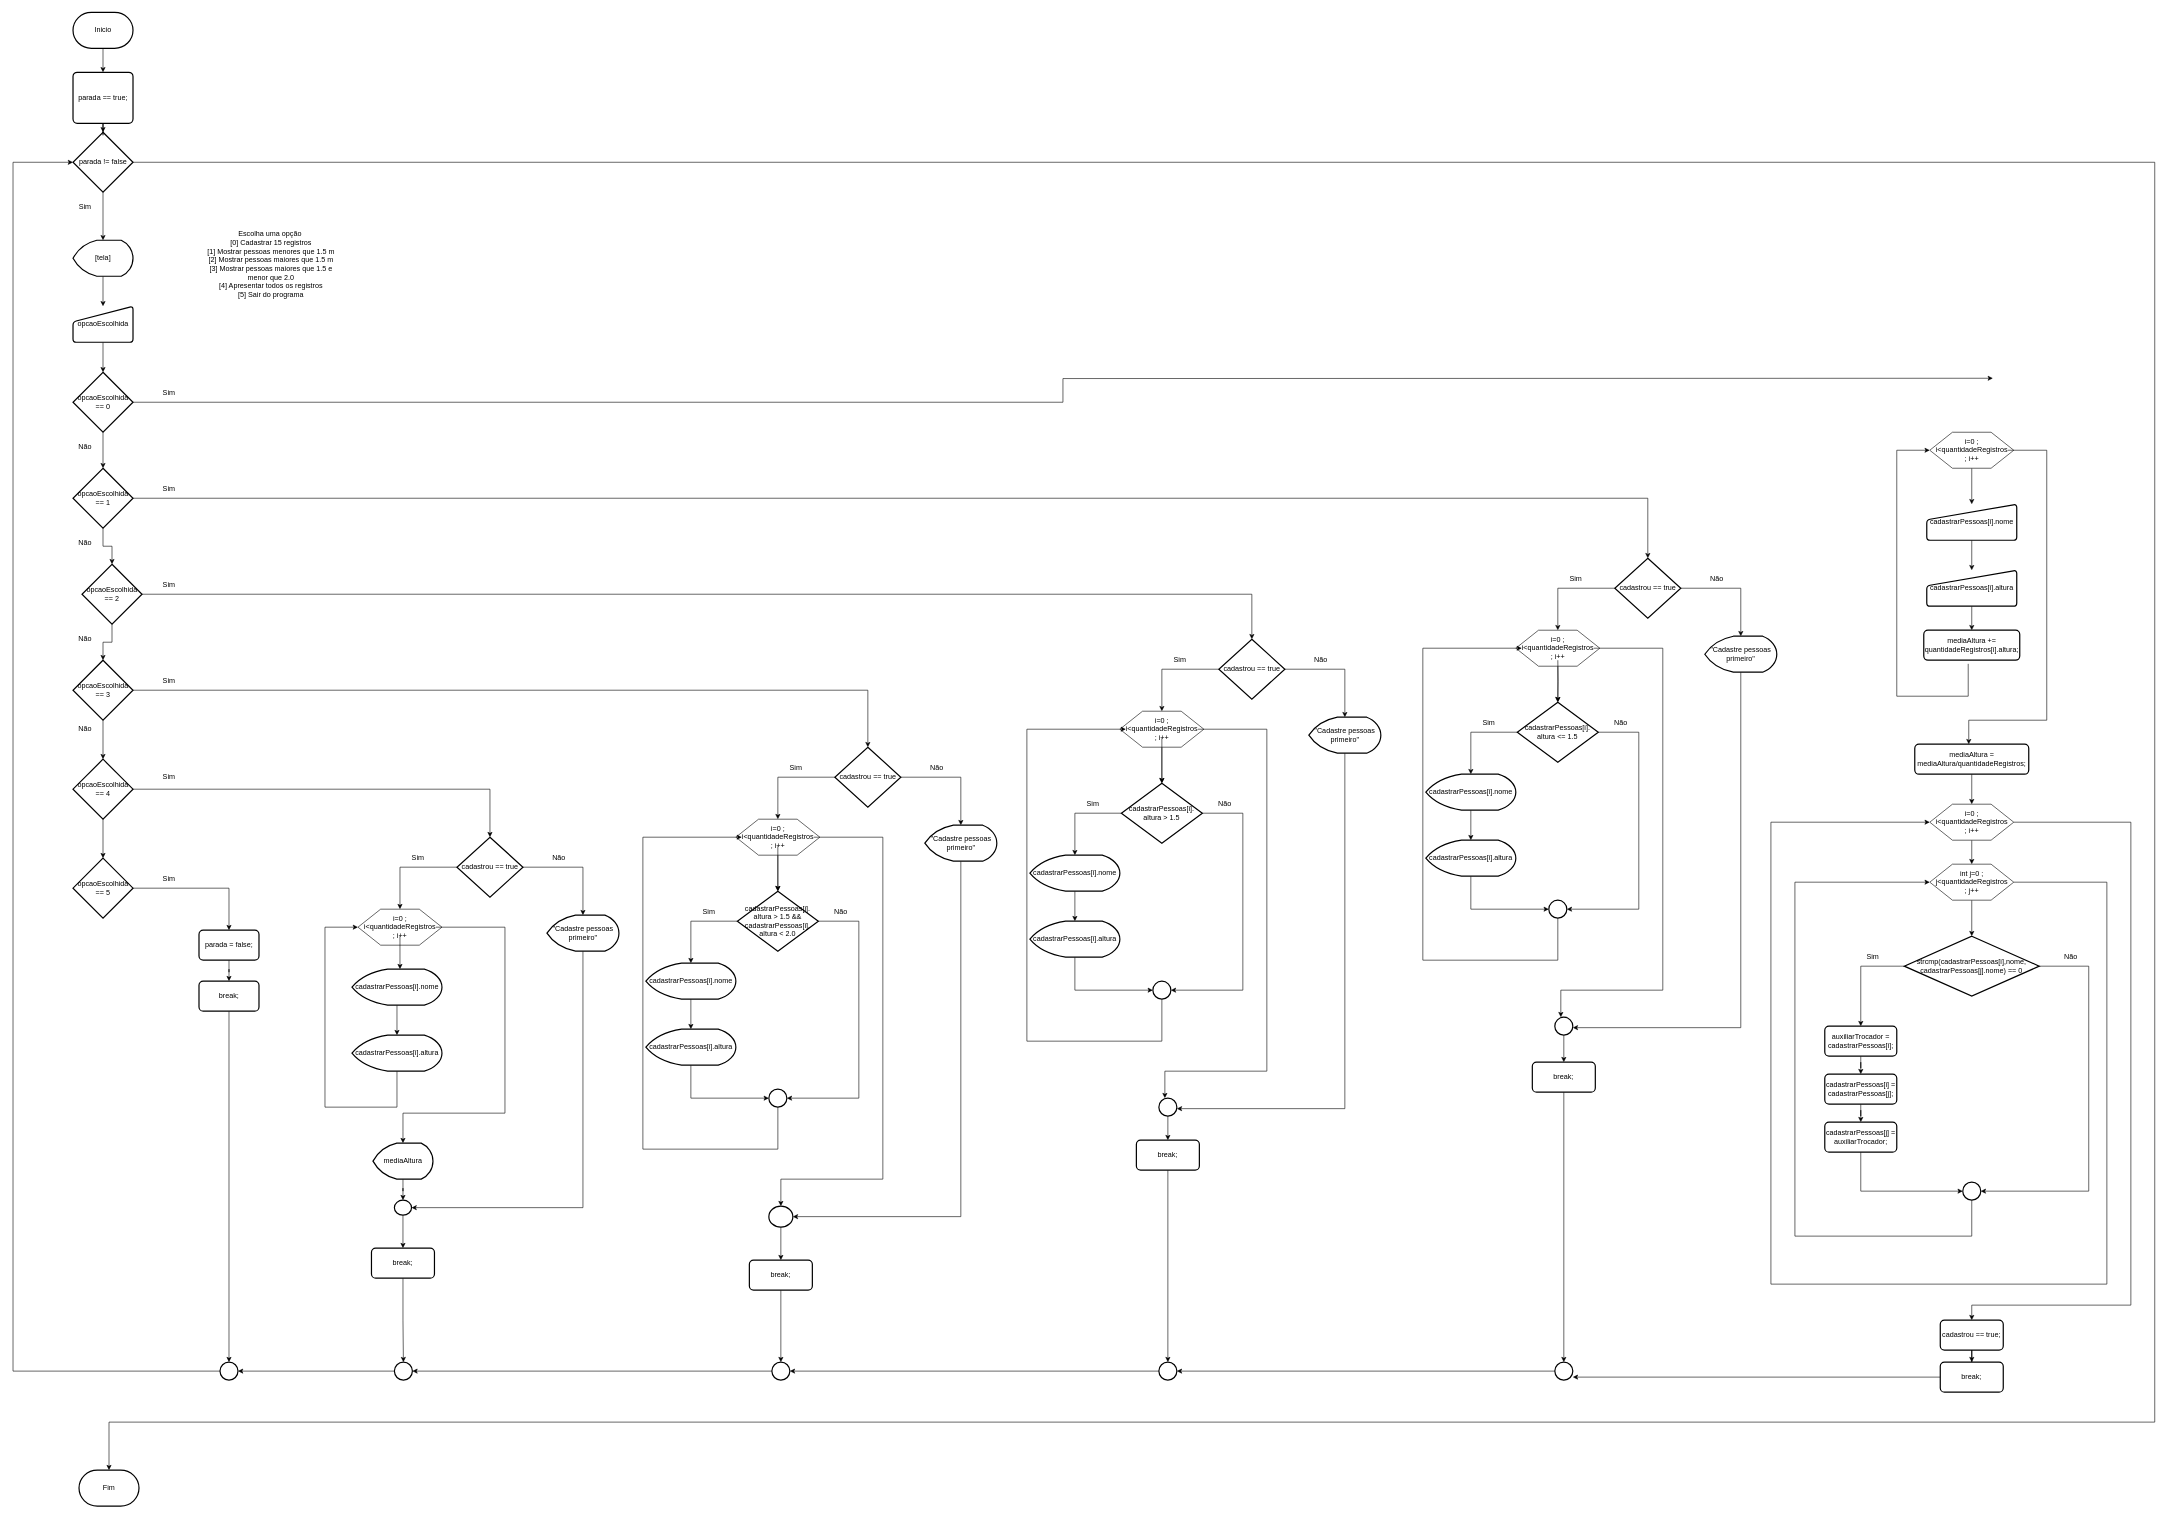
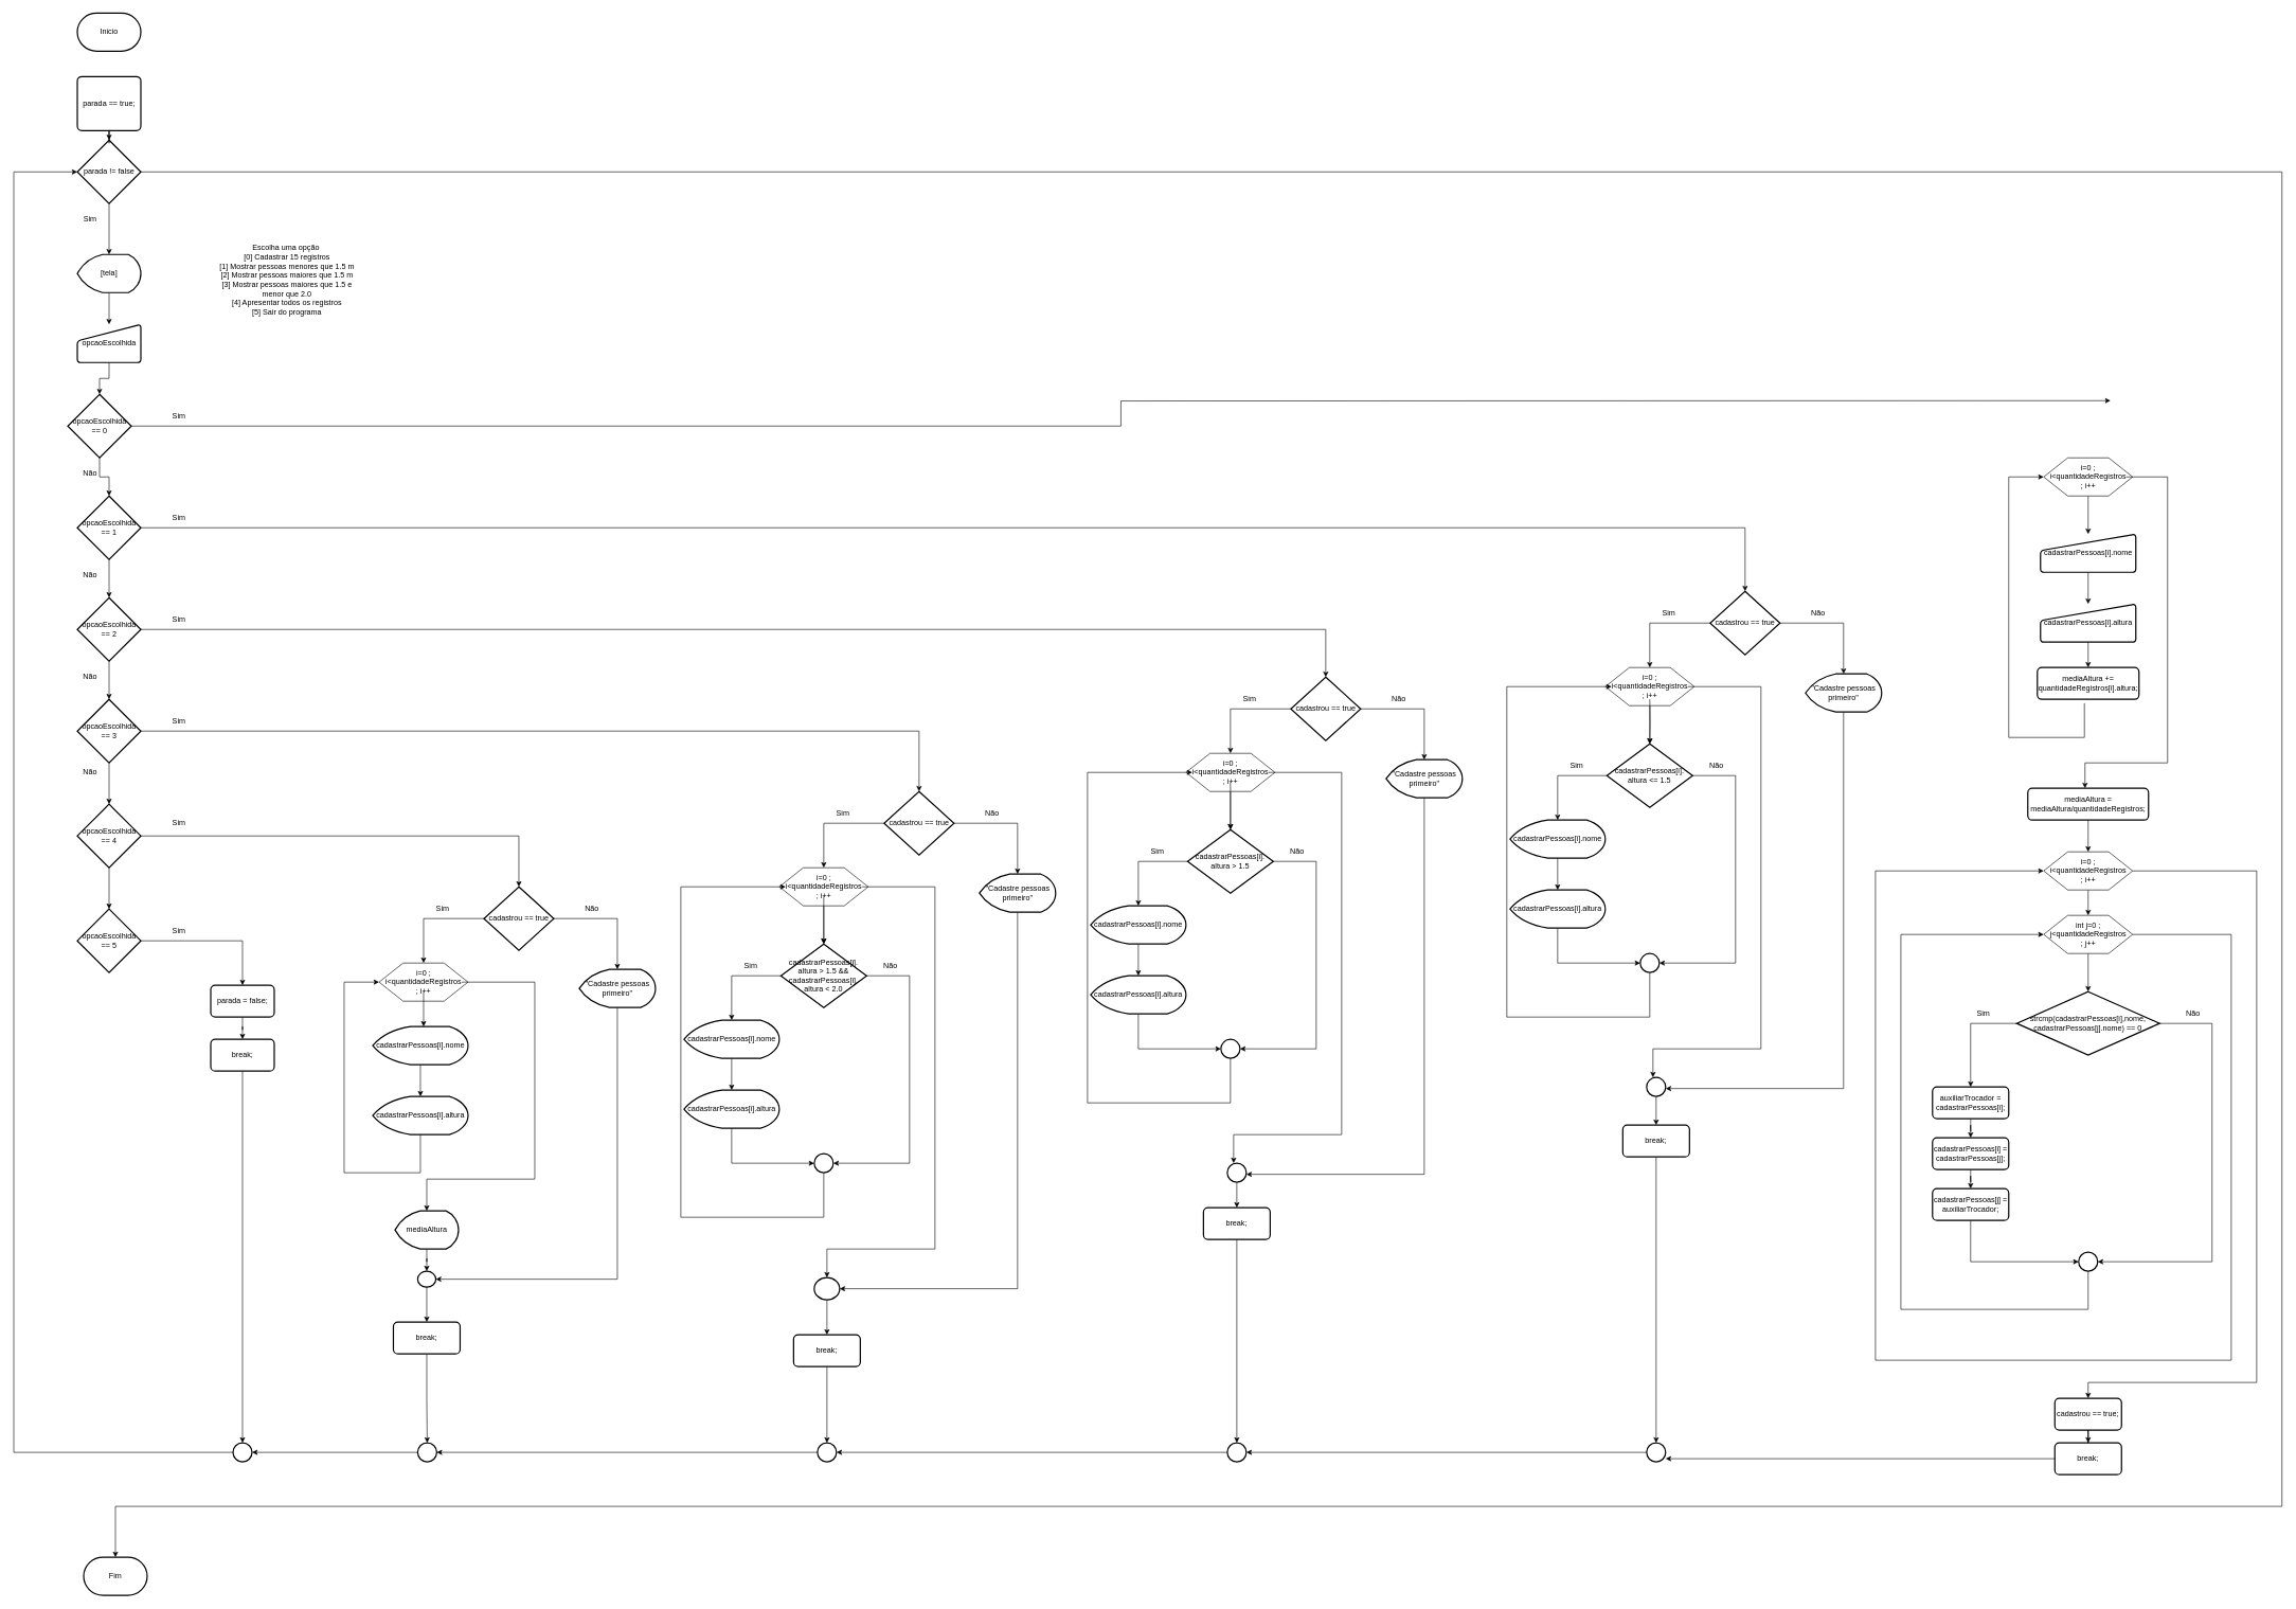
- <mxCell id="128" style="edgeStyle=orthogonalEdgeStyle;rounded=0;orthogonalLoop=1;jettySize=auto;html=1;" edge="1" parent="1" source="129" target="195"><mxGeometry relative="1" as="geometry" /></mxCell>
- <mxCell id="136" value="opcaoEscolhida == 0" style="strokeWidth=2;html=1;shape=mxgraph.flowchart.decision;whiteSpace=wrap;" vertex="1" parent="1"><mxGeometry x="120.8" y="620" width="100" height="100" as="geometry" /></mxCell>
+ <mxCell id="136" value="opcaoEscolhida == 0" style="strokeWidth=2;html=1;shape=mxgraph.flowchart.decision;whiteSpace=wrap;" vertex="1" parent="1"><mxGeometry x="105.8" y="620" width="100" height="100" as="geometry" /></mxCell>
- <mxCell id="155" value="opcaoEscolhida == 2" style="strokeWidth=2;html=1;shape=mxgraph.flowchart.decision;whiteSpace=wrap;" vertex="1" parent="1"><mxGeometry x="135.8" y="940" width="100" height="100" as="geometry" /></mxCell>
+ <mxCell id="155" value="opcaoEscolhida == 2" style="strokeWidth=2;html=1;shape=mxgraph.flowchart.decision;whiteSpace=wrap;" vertex="1" parent="1"><mxGeometry x="120.8" y="940" width="100" height="100" as="geometry" /></mxCell>
